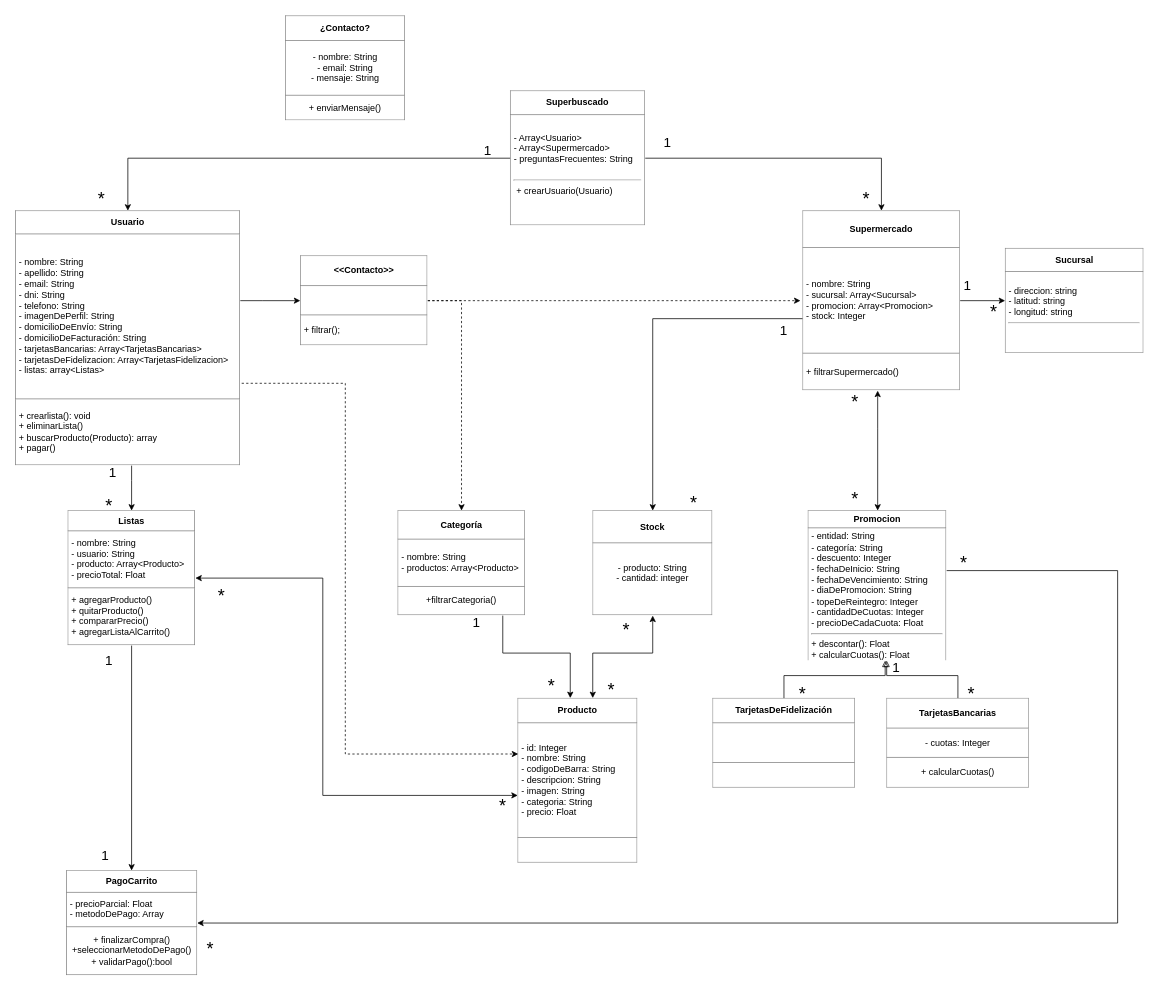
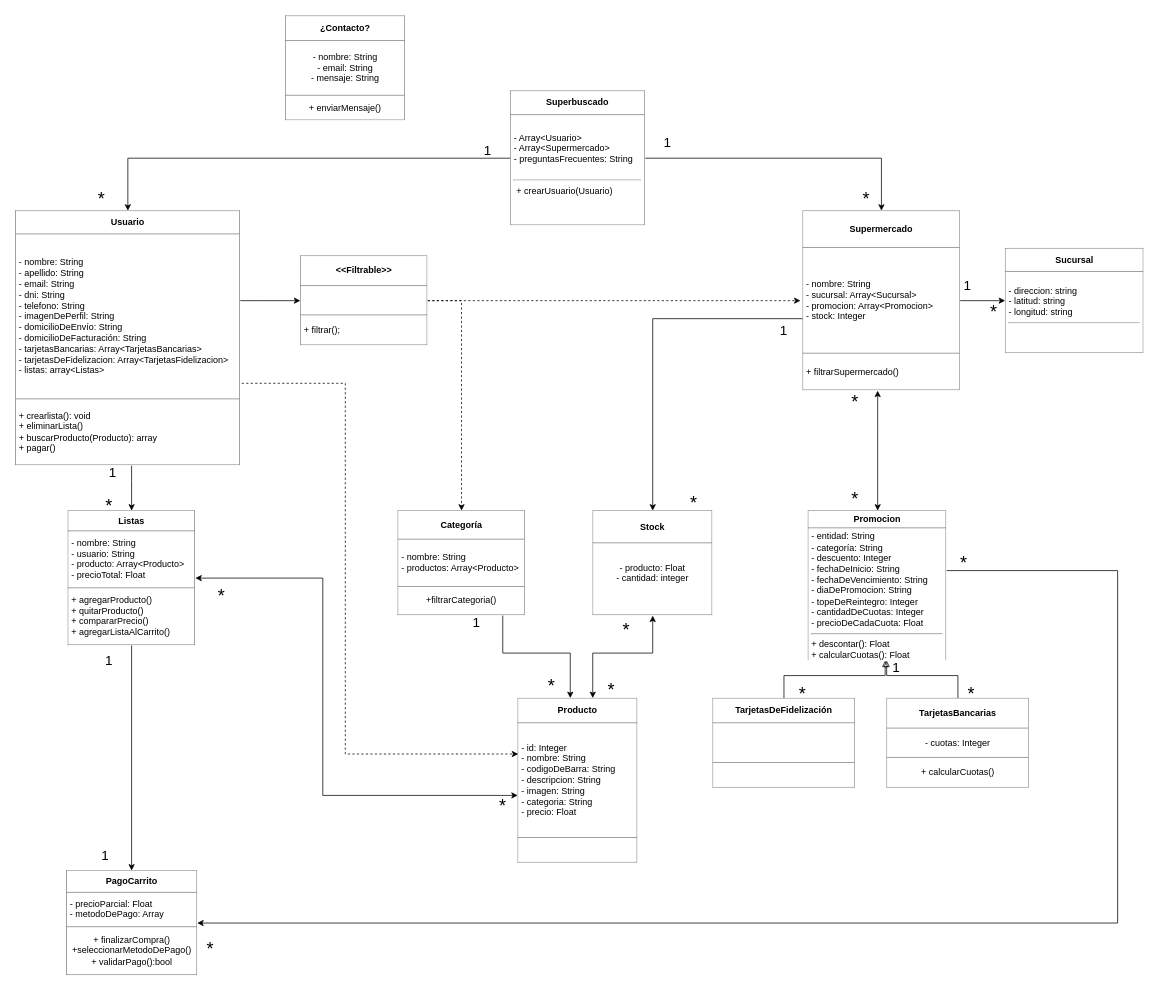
- <mxCell id="30" value="&lt;table border=&quot;1&quot; width=&quot;100%&quot; cellpadding=&quot;4&quot; style=&quot;width: 100% ; height: 100% ; border-collapse: collapse&quot;&gt;&lt;tbody&gt;&lt;tr&gt;&lt;th align=&quot;center&quot;&gt;&amp;lt;&amp;lt;Contacto&amp;gt;&amp;gt;&lt;/th&gt;&lt;/tr&gt;&lt;tr&gt;&lt;td align=&quot;center&quot;&gt;&lt;br&gt;&lt;/td&gt;&lt;/tr&gt;&lt;tr&gt;&lt;td align=&quot;center&quot;&gt;&lt;div style=&quot;text-align: left&quot;&gt;+ filtrar();&lt;br&gt;&lt;/div&gt;&lt;/td&gt;&lt;/tr&gt;&lt;/tbody&gt;&lt;/table&gt;" style="text;html=1;strokeColor=none;fillColor=none;overflow=fill;" parent="1" vertex="1"><mxGeometry x="400" y="340" width="170" height="120" as="geometry" /></mxCell>
+ <mxCell id="30" value="&lt;table border=&quot;1&quot; width=&quot;100%&quot; cellpadding=&quot;4&quot; style=&quot;width: 100% ; height: 100% ; border-collapse: collapse&quot;&gt;&lt;tbody&gt;&lt;tr&gt;&lt;th align=&quot;center&quot;&gt;&amp;lt;&amp;lt;Filtrable&amp;gt;&amp;gt;&lt;/th&gt;&lt;/tr&gt;&lt;tr&gt;&lt;td align=&quot;center&quot;&gt;&lt;br&gt;&lt;/td&gt;&lt;/tr&gt;&lt;tr&gt;&lt;td align=&quot;center&quot;&gt;&lt;div style=&quot;text-align: left&quot;&gt;+ filtrar();&lt;br&gt;&lt;/div&gt;&lt;/td&gt;&lt;/tr&gt;&lt;/tbody&gt;&lt;/table&gt;" style="text;html=1;strokeColor=none;fillColor=none;overflow=fill;" parent="1" vertex="1"><mxGeometry x="400" y="340" width="170" height="120" as="geometry" /></mxCell>
- <mxCell id="19" value="&lt;table border=&quot;1&quot; width=&quot;100%&quot; cellpadding=&quot;4&quot; style=&quot;width: 100% ; height: 100% ; border-collapse: collapse&quot;&gt;&lt;tbody&gt;&lt;tr&gt;&lt;th align=&quot;center&quot;&gt;&lt;b&gt;Stock&lt;/b&gt;&lt;/th&gt;&lt;/tr&gt;&lt;tr&gt;&lt;td align=&quot;center&quot;&gt;- producto: String&lt;br&gt;- cantidad: integer&lt;br&gt;&lt;br&gt;&lt;/td&gt;&lt;/tr&gt;&lt;/tbody&gt;&lt;/table&gt;" style="text;html=1;strokeColor=none;fillColor=none;overflow=fill;" parent="1" vertex="1"><mxGeometry x="790" y="680" width="160" height="140" as="geometry" /></mxCell>
+ <mxCell id="19" value="&lt;table border=&quot;1&quot; width=&quot;100%&quot; cellpadding=&quot;4&quot; style=&quot;width: 100% ; height: 100% ; border-collapse: collapse&quot;&gt;&lt;tbody&gt;&lt;tr&gt;&lt;th align=&quot;center&quot;&gt;&lt;b&gt;Stock&lt;/b&gt;&lt;/th&gt;&lt;/tr&gt;&lt;tr&gt;&lt;td align=&quot;center&quot;&gt;- producto: Float&lt;br&gt;- cantidad: integer&lt;br&gt;&lt;br&gt;&lt;/td&gt;&lt;/tr&gt;&lt;/tbody&gt;&lt;/table&gt;" style="text;html=1;strokeColor=none;fillColor=none;overflow=fill;" parent="1" vertex="1"><mxGeometry x="790" y="680" width="160" height="140" as="geometry" /></mxCell>
